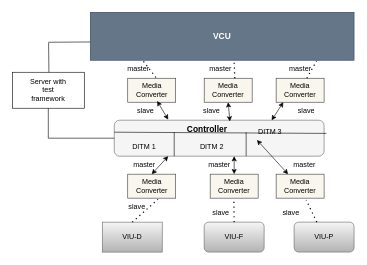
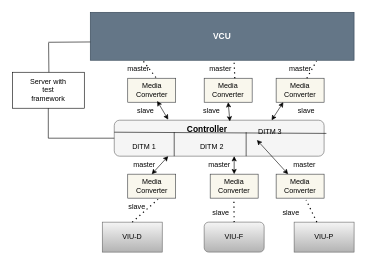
- <mxCell id="11" value="VIU-P" style="rounded=1;whiteSpace=wrap;html=1;fillColor=#f5f5f5;gradientColor=#b3b3b3;strokeColor=#666666;" parent="1" vertex="1"><mxGeometry x="490" y="370" width="100" height="50" as="geometry" /></mxCell>
+ <mxCell id="11" value="VIU-P" style="whiteSpace=wrap;html=1;fillColor=#f5f5f5;gradientColor=#b3b3b3;strokeColor=#666666;rounded=0;" parent="1" vertex="1"><mxGeometry x="490" y="370" width="100" height="50" as="geometry" /></mxCell>
